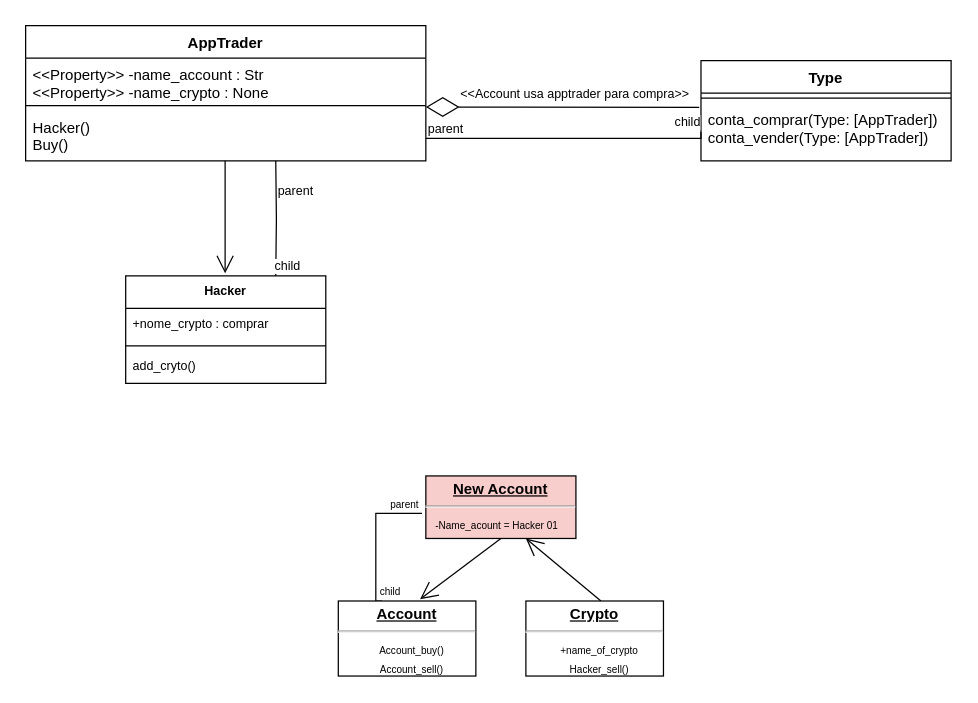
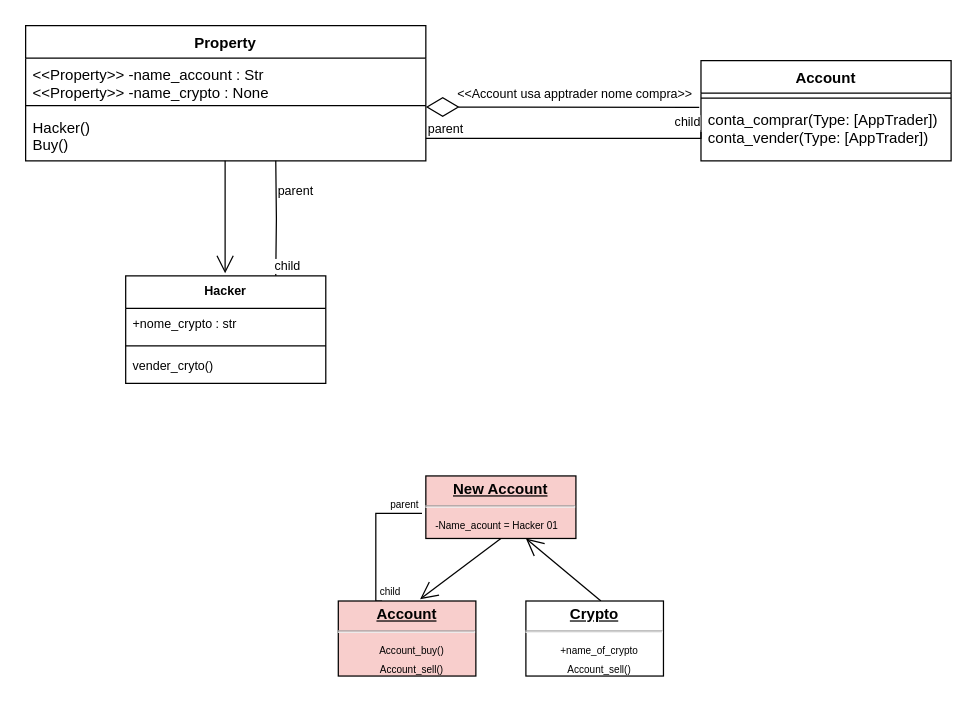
- <mxCell id="2" value="AppTrader" style="swimlane;fontStyle=1;align=center;verticalAlign=top;childLayout=stackLayout;horizontal=1;startSize=26;horizontalStack=0;resizeParent=1;resizeParentMax=0;resizeLast=0;collapsible=1;marginBottom=0;" vertex="1" parent="1"><mxGeometry x="20" y="20" width="320" height="108" as="geometry" /></mxCell>
+ <mxCell id="2" value="Property" style="swimlane;fontStyle=1;align=center;verticalAlign=top;childLayout=stackLayout;horizontal=1;startSize=26;horizontalStack=0;resizeParent=1;resizeParentMax=0;resizeLast=0;collapsible=1;marginBottom=0;" vertex="1" parent="1"><mxGeometry x="20" y="20" width="320" height="108" as="geometry" /></mxCell>
- <mxCell id="6" value="Type" style="swimlane;fontStyle=1;align=center;verticalAlign=top;childLayout=stackLayout;horizontal=1;startSize=26;horizontalStack=0;resizeParent=1;resizeParentMax=0;resizeLast=0;collapsible=1;marginBottom=0;" vertex="1" parent="1"><mxGeometry x="560" y="48" width="200" height="80" as="geometry" /></mxCell>
+ <mxCell id="6" value="Account" style="swimlane;fontStyle=1;align=center;verticalAlign=top;childLayout=stackLayout;horizontal=1;startSize=26;horizontalStack=0;resizeParent=1;resizeParentMax=0;resizeLast=0;collapsible=1;marginBottom=0;" vertex="1" parent="1"><mxGeometry x="560" y="48" width="200" height="80" as="geometry" /></mxCell>
- <mxCell id="10" value="&lt;font style=&quot;font-size: 10px;&quot;&gt;&amp;lt;&amp;lt;Account usa apptrader para compra&amp;gt;&amp;gt;&lt;/font&gt;" style="text;html=1;align=center;verticalAlign=middle;resizable=0;points=[];autosize=1;strokeColor=none;fillColor=none;" vertex="1" parent="1"><mxGeometry x="354" y="59" width="210" height="30" as="geometry" /></mxCell>
+ <mxCell id="10" value="&lt;font style=&quot;font-size: 10px;&quot;&gt;&amp;lt;&amp;lt;Account usa apptrader nome compra&amp;gt;&amp;gt;&lt;/font&gt;" style="text;html=1;align=center;verticalAlign=middle;resizable=0;points=[];autosize=1;strokeColor=none;fillColor=none;" vertex="1" parent="1"><mxGeometry x="354" y="59" width="210" height="30" as="geometry" /></mxCell>
- <mxCell id="13" value="+nome_crypto : comprar" style="text;strokeColor=none;fillColor=none;align=left;verticalAlign=top;spacingLeft=4;spacingRight=4;overflow=hidden;rotatable=0;points=[[0,0.5],[1,0.5]];portConstraint=eastwest;fontSize=10;" vertex="1" parent="12"><mxGeometry y="26" width="160" height="26" as="geometry" /></mxCell>
+ <mxCell id="13" value="+nome_crypto : str" style="text;strokeColor=none;fillColor=none;align=left;verticalAlign=top;spacingLeft=4;spacingRight=4;overflow=hidden;rotatable=0;points=[[0,0.5],[1,0.5]];portConstraint=eastwest;fontSize=10;" vertex="1" parent="12"><mxGeometry y="26" width="160" height="26" as="geometry" /></mxCell>
- <mxCell id="15" value="add_cryto()" style="text;strokeColor=none;fillColor=none;align=left;verticalAlign=top;spacingLeft=4;spacingRight=4;overflow=hidden;rotatable=0;points=[[0,0.5],[1,0.5]];portConstraint=eastwest;fontSize=10;" vertex="1" parent="12"><mxGeometry y="60" width="160" height="26" as="geometry" /></mxCell>
+ <mxCell id="15" value="vender_cryto()" style="text;strokeColor=none;fillColor=none;align=left;verticalAlign=top;spacingLeft=4;spacingRight=4;overflow=hidden;rotatable=0;points=[[0,0.5],[1,0.5]];portConstraint=eastwest;fontSize=10;" vertex="1" parent="12"><mxGeometry y="60" width="160" height="26" as="geometry" /></mxCell>
- <mxCell id="29" value="&lt;p style=&quot;margin:0px;margin-top:4px;text-align:center;text-decoration:underline;&quot;&gt;&lt;b&gt;Crypto&lt;/b&gt;&lt;/p&gt;&lt;hr&gt;&lt;p style=&quot;text-align: center; margin: 0px 0px 0px 8px;&quot;&gt;&lt;span style=&quot;font-size: 8px;&quot;&gt;+name_of_crypto&lt;/span&gt;&lt;/p&gt;&lt;p style=&quot;text-align: center; margin: 0px 0px 0px 8px;&quot;&gt;&lt;span style=&quot;font-size: 8px;&quot;&gt;Hacker_sell()&lt;/span&gt;&lt;/p&gt;" style="verticalAlign=top;align=left;overflow=fill;fontSize=12;fontFamily=Helvetica;html=1;" vertex="1" parent="1"><mxGeometry x="420" y="480" width="110" height="60" as="geometry" /></mxCell>
+ <mxCell id="29" value="&lt;p style=&quot;margin:0px;margin-top:4px;text-align:center;text-decoration:underline;&quot;&gt;&lt;b&gt;Crypto&lt;/b&gt;&lt;/p&gt;&lt;hr&gt;&lt;p style=&quot;text-align: center; margin: 0px 0px 0px 8px;&quot;&gt;&lt;span style=&quot;font-size: 8px;&quot;&gt;+name_of_crypto&lt;/span&gt;&lt;/p&gt;&lt;p style=&quot;text-align: center; margin: 0px 0px 0px 8px;&quot;&gt;&lt;span style=&quot;font-size: 8px;&quot;&gt;Account_sell()&lt;/span&gt;&lt;/p&gt;" style="verticalAlign=top;align=left;overflow=fill;fontSize=12;fontFamily=Helvetica;html=1;" vertex="1" parent="1"><mxGeometry x="420" y="480" width="110" height="60" as="geometry" /></mxCell>
- <mxCell id="28" value="&lt;p style=&quot;margin:0px;margin-top:4px;text-align:center;text-decoration:underline;&quot;&gt;&lt;b&gt;Account&lt;/b&gt;&lt;/p&gt;&lt;hr&gt;&lt;p style=&quot;text-align: center; margin: 0px 0px 0px 8px;&quot;&gt;&lt;span style=&quot;font-size: 8px;&quot;&gt;Account_buy()&lt;/span&gt;&lt;/p&gt;&lt;p style=&quot;text-align: center; margin: 0px 0px 0px 8px;&quot;&gt;&lt;span style=&quot;font-size: 8px;&quot;&gt;Account_sell()&lt;/span&gt;&lt;/p&gt;" style="verticalAlign=top;align=left;overflow=fill;fontSize=12;fontFamily=Helvetica;html=1;" vertex="1" parent="1"><mxGeometry x="270" y="480" width="110" height="60" as="geometry" /></mxCell>
+ <mxCell id="28" value="&lt;p style=&quot;margin:0px;margin-top:4px;text-align:center;text-decoration:underline;&quot;&gt;&lt;b&gt;Account&lt;/b&gt;&lt;/p&gt;&lt;hr&gt;&lt;p style=&quot;text-align: center; margin: 0px 0px 0px 8px;&quot;&gt;&lt;span style=&quot;font-size: 8px;&quot;&gt;Account_buy()&lt;/span&gt;&lt;/p&gt;&lt;p style=&quot;text-align: center; margin: 0px 0px 0px 8px;&quot;&gt;&lt;span style=&quot;font-size: 8px;&quot;&gt;Account_sell()&lt;/span&gt;&lt;/p&gt;" style="verticalAlign=top;align=left;overflow=fill;fontSize=12;fontFamily=Helvetica;html=1;fillColor=#f8cecc;" vertex="1" parent="1"><mxGeometry x="270" y="480" width="110" height="60" as="geometry" /></mxCell>
